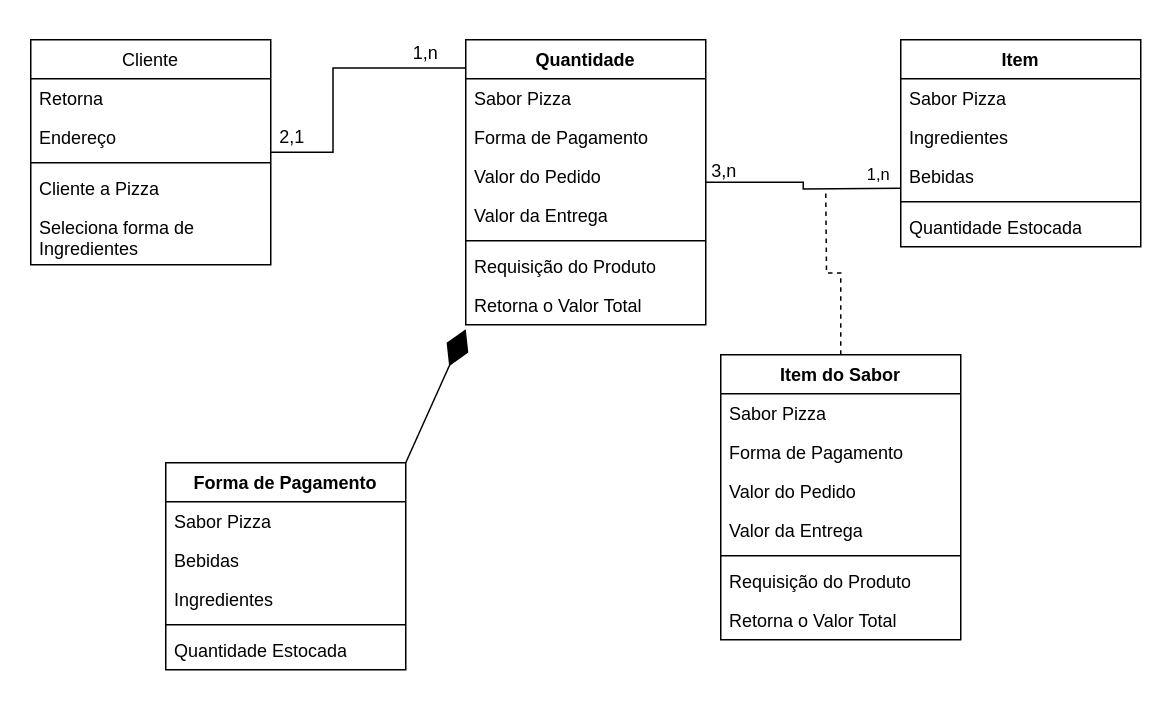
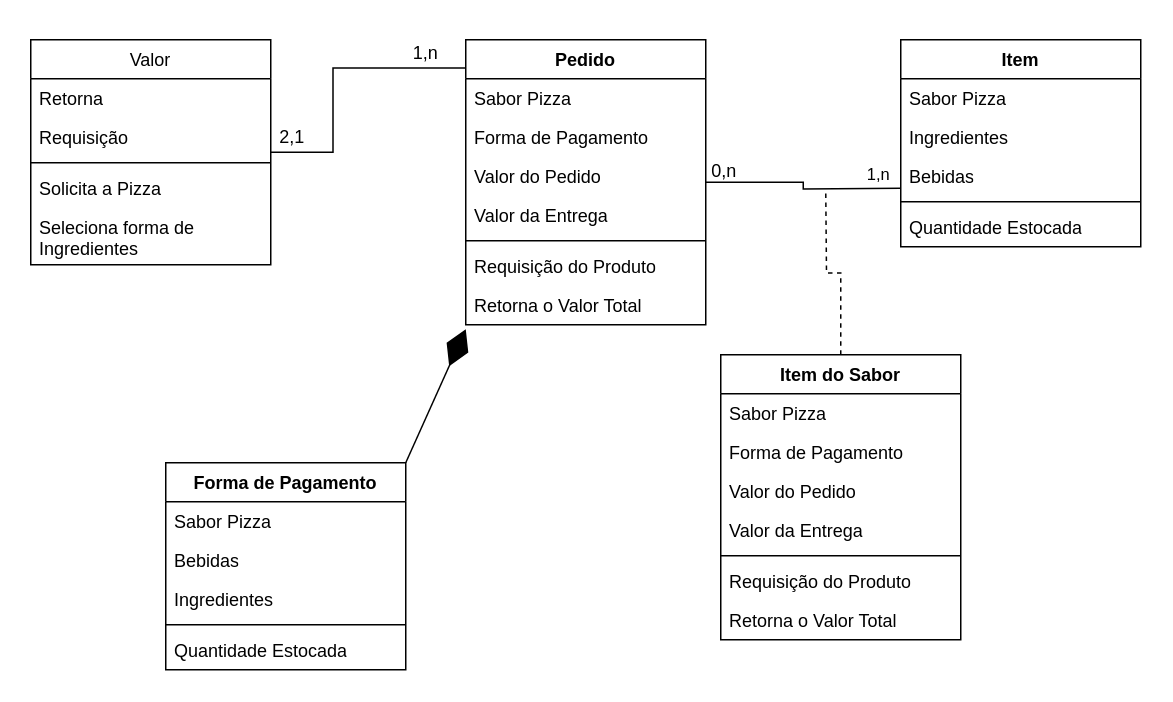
- <mxCell id="2" value="Cliente" style="swimlane;fontStyle=0;align=center;verticalAlign=top;childLayout=stackLayout;horizontal=1;startSize=26;horizontalStack=0;resizeParent=1;resizeLast=0;collapsible=1;marginBottom=0;rounded=0;shadow=0;strokeWidth=1;" parent="1" vertex="1"><mxGeometry x="20" y="26" width="160" height="150" as="geometry"><mxRectangle x="550" y="140" width="160" height="26" as="alternateBounds" /></mxGeometry></mxCell>
+ <mxCell id="2" value="Valor" style="swimlane;fontStyle=0;align=center;verticalAlign=top;childLayout=stackLayout;horizontal=1;startSize=26;horizontalStack=0;resizeParent=1;resizeLast=0;collapsible=1;marginBottom=0;rounded=0;shadow=0;strokeWidth=1;" parent="1" vertex="1"><mxGeometry x="20" y="26" width="160" height="150" as="geometry"><mxRectangle x="550" y="140" width="160" height="26" as="alternateBounds" /></mxGeometry></mxCell>
- <mxCell id="14" value="Quantidade" style="swimlane;fontStyle=1;align=center;verticalAlign=top;childLayout=stackLayout;horizontal=1;startSize=26;horizontalStack=0;resizeParent=1;resizeParentMax=0;resizeLast=0;collapsible=1;marginBottom=0;whiteSpace=wrap;html=1;" vertex="1" parent="1"><mxGeometry x="310" y="26" width="160" height="190" as="geometry" /></mxCell>
+ <mxCell id="14" value="Pedido" style="swimlane;fontStyle=1;align=center;verticalAlign=top;childLayout=stackLayout;horizontal=1;startSize=26;horizontalStack=0;resizeParent=1;resizeParentMax=0;resizeLast=0;collapsible=1;marginBottom=0;whiteSpace=wrap;html=1;" vertex="1" parent="1"><mxGeometry x="310" y="26" width="160" height="190" as="geometry" /></mxCell>
- <mxCell id="4" value="Endereço" style="text;align=left;verticalAlign=top;spacingLeft=4;spacingRight=4;overflow=hidden;rotatable=0;points=[[0,0.5],[1,0.5]];portConstraint=eastwest;rounded=0;shadow=0;html=0;" parent="2" vertex="1"><mxGeometry y="52" width="160" height="26" as="geometry" /></mxCell>
+ <mxCell id="4" value="Requisição" style="text;align=left;verticalAlign=top;spacingLeft=4;spacingRight=4;overflow=hidden;rotatable=0;points=[[0,0.5],[1,0.5]];portConstraint=eastwest;rounded=0;shadow=0;html=0;" parent="2" vertex="1"><mxGeometry y="52" width="160" height="26" as="geometry" /></mxCell>
- <mxCell id="42" value="3,n" style="text;html=1;align=center;verticalAlign=middle;resizable=0;points=[];autosize=1;strokeColor=none;fillColor=none;" vertex="1" parent="1"><mxGeometry x="462" y="99" width="40" height="30" as="geometry" /></mxCell>
+ <mxCell id="42" value="0,n" style="text;html=1;align=center;verticalAlign=middle;resizable=0;points=[];autosize=1;strokeColor=none;fillColor=none;" vertex="1" parent="1"><mxGeometry x="462" y="99" width="40" height="30" as="geometry" /></mxCell>
- <mxCell id="6" value="Cliente a Pizza" style="text;align=left;verticalAlign=top;spacingLeft=4;spacingRight=4;overflow=hidden;rotatable=0;points=[[0,0.5],[1,0.5]];portConstraint=eastwest;" parent="2" vertex="1"><mxGeometry y="86" width="160" height="26" as="geometry" /></mxCell>
+ <mxCell id="6" value="Solicita a Pizza" style="text;align=left;verticalAlign=top;spacingLeft=4;spacingRight=4;overflow=hidden;rotatable=0;points=[[0,0.5],[1,0.5]];portConstraint=eastwest;" parent="2" vertex="1"><mxGeometry y="86" width="160" height="26" as="geometry" /></mxCell>
